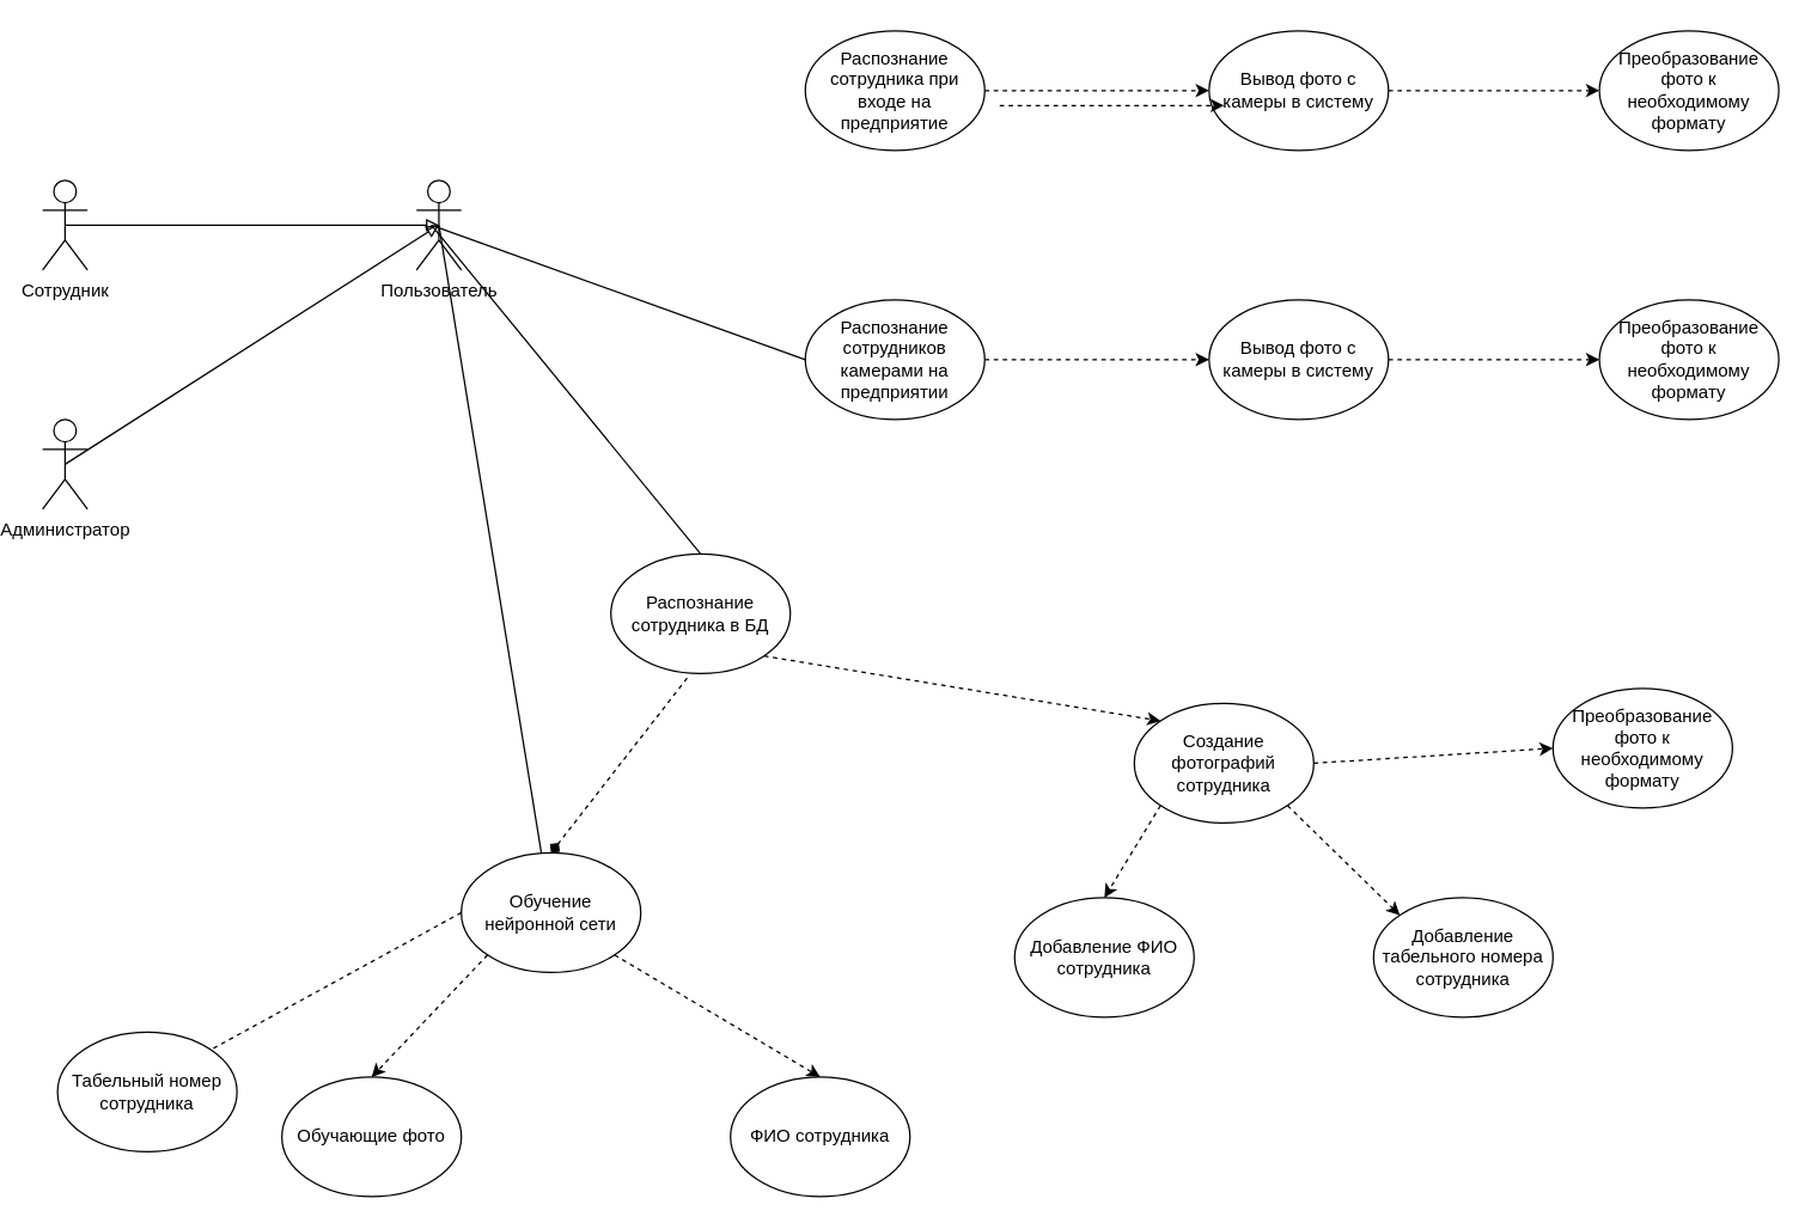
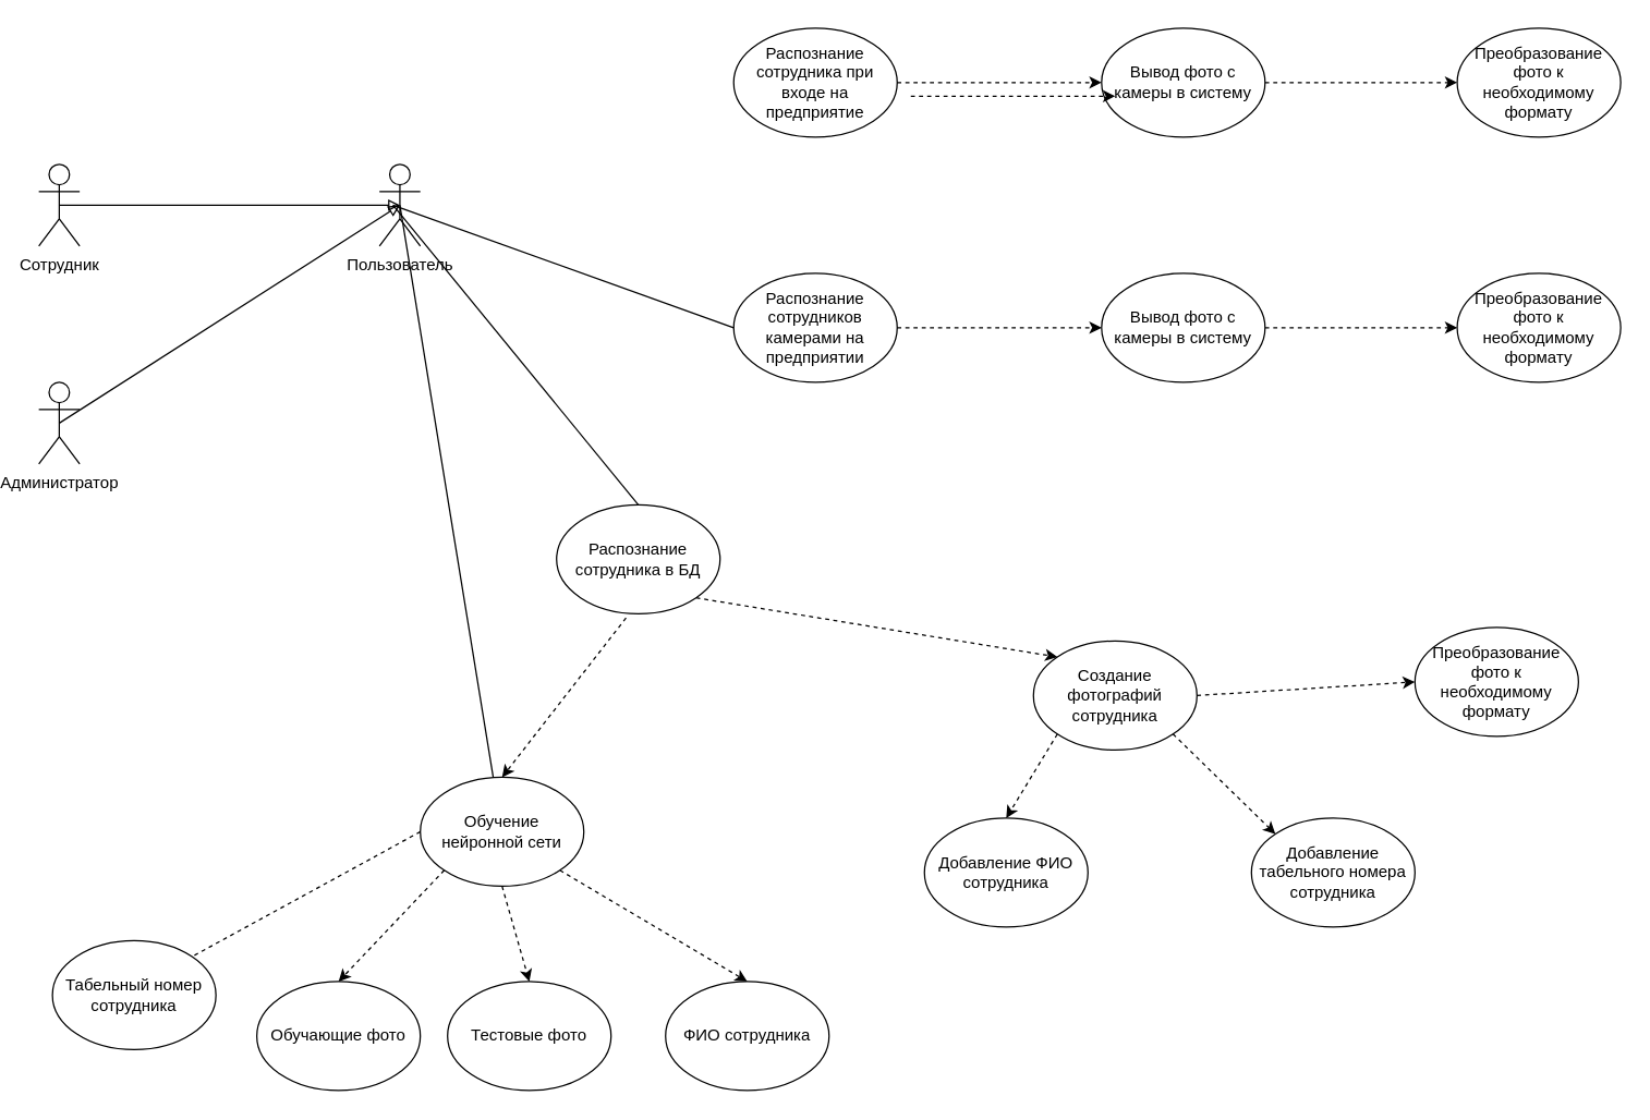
- <mxCell id="23" style="rounded=0;orthogonalLoop=1;jettySize=auto;html=1;exitX=0.425;exitY=1.038;exitDx=0;exitDy=0;entryX=0.5;entryY=0;entryDx=0;entryDy=0;dashed=1;exitPerimeter=0;endArrow=diamond;" parent="1" source="10" target="14" edge="1"><mxGeometry relative="1" as="geometry"><mxPoint x="340" y="650" as="sourcePoint" /><mxPoint x="172" y="742" as="targetPoint" /></mxGeometry></mxCell>
+ <mxCell id="23" style="rounded=0;orthogonalLoop=1;jettySize=auto;html=1;exitX=0.425;exitY=1.038;exitDx=0;exitDy=0;entryX=0.5;entryY=0;entryDx=0;entryDy=0;dashed=1;exitPerimeter=0;" parent="1" source="10" target="14" edge="1"><mxGeometry relative="1" as="geometry"><mxPoint x="340" y="650" as="sourcePoint" /><mxPoint x="172" y="742" as="targetPoint" /></mxGeometry></mxCell>
+ <mxCell id="21" style="rounded=0;orthogonalLoop=1;jettySize=auto;html=1;exitX=0.5;exitY=1;exitDx=0;exitDy=0;entryX=0.5;entryY=0;entryDx=0;entryDy=0;dashed=1;" parent="1" source="14" target="16" edge="1"><mxGeometry relative="1" as="geometry"><mxPoint x="320" y="630" as="sourcePoint" /><mxPoint x="152" y="722" as="targetPoint" /></mxGeometry></mxCell>
+ <mxCell id="16" value="Тестовые фото" style="ellipse;whiteSpace=wrap;html=1;" parent="1" vertex="1"><mxGeometry x="320" y="720" width="120" height="80" as="geometry" /></mxCell>
